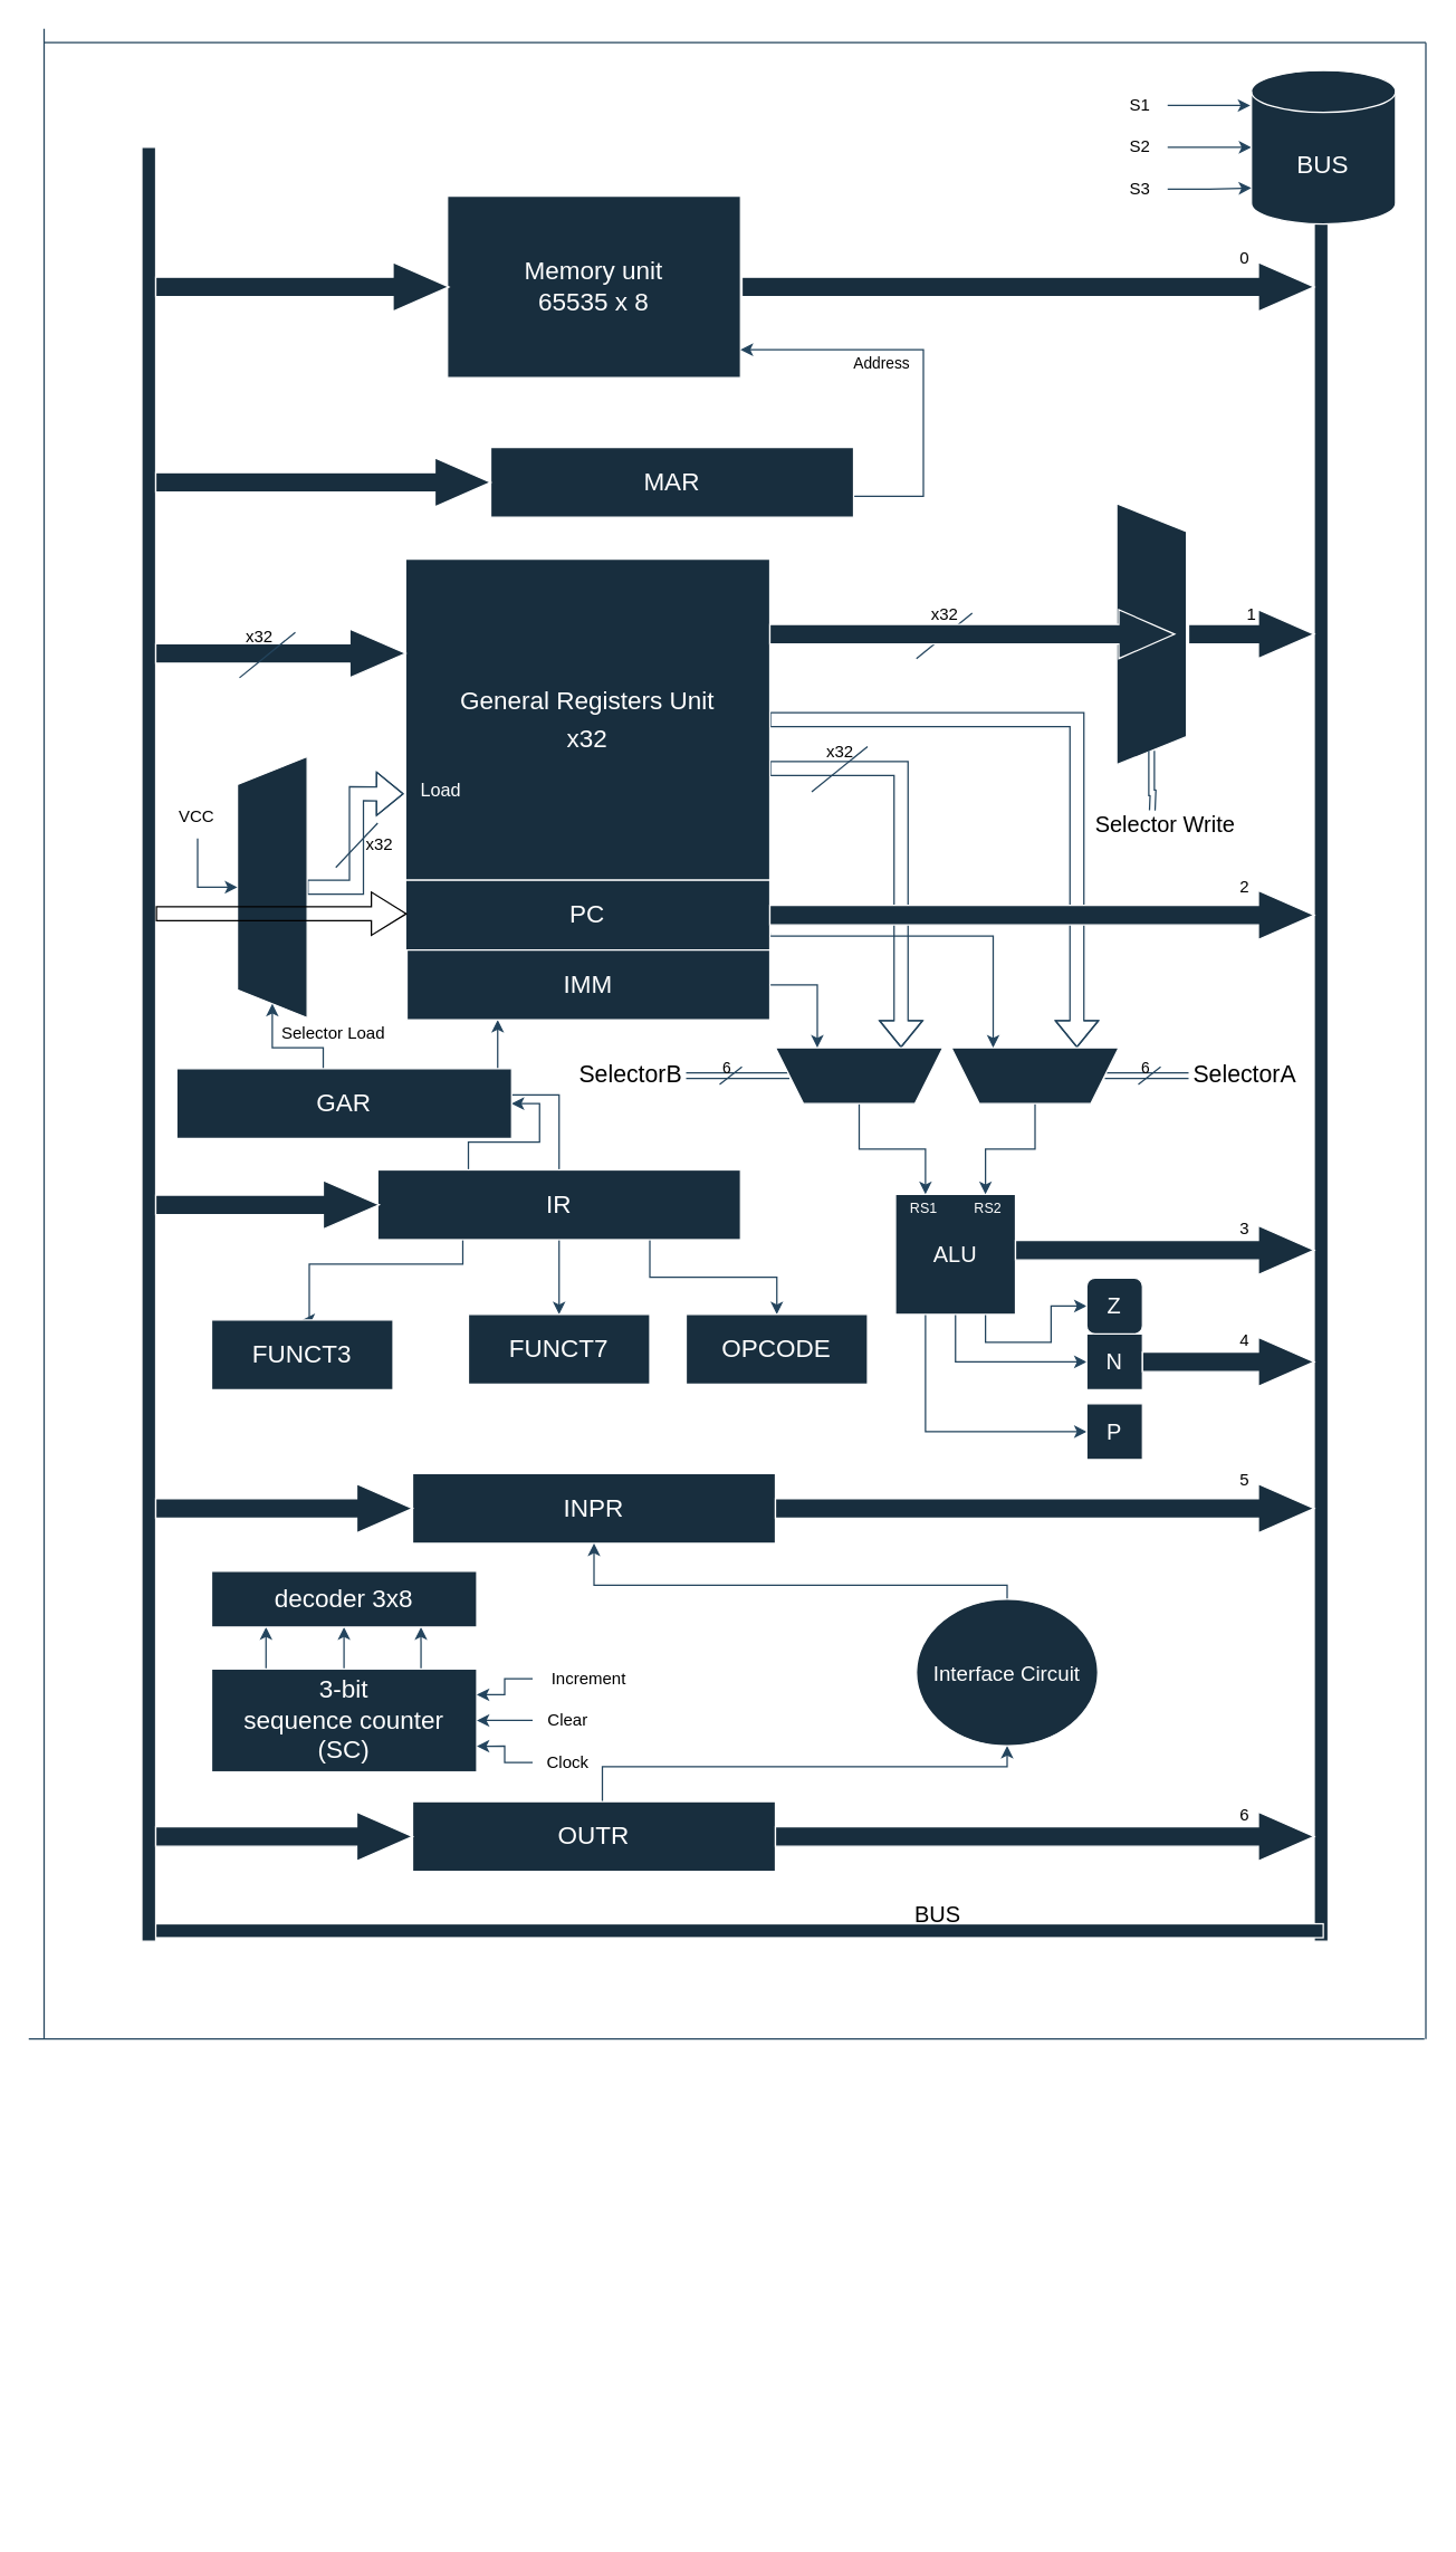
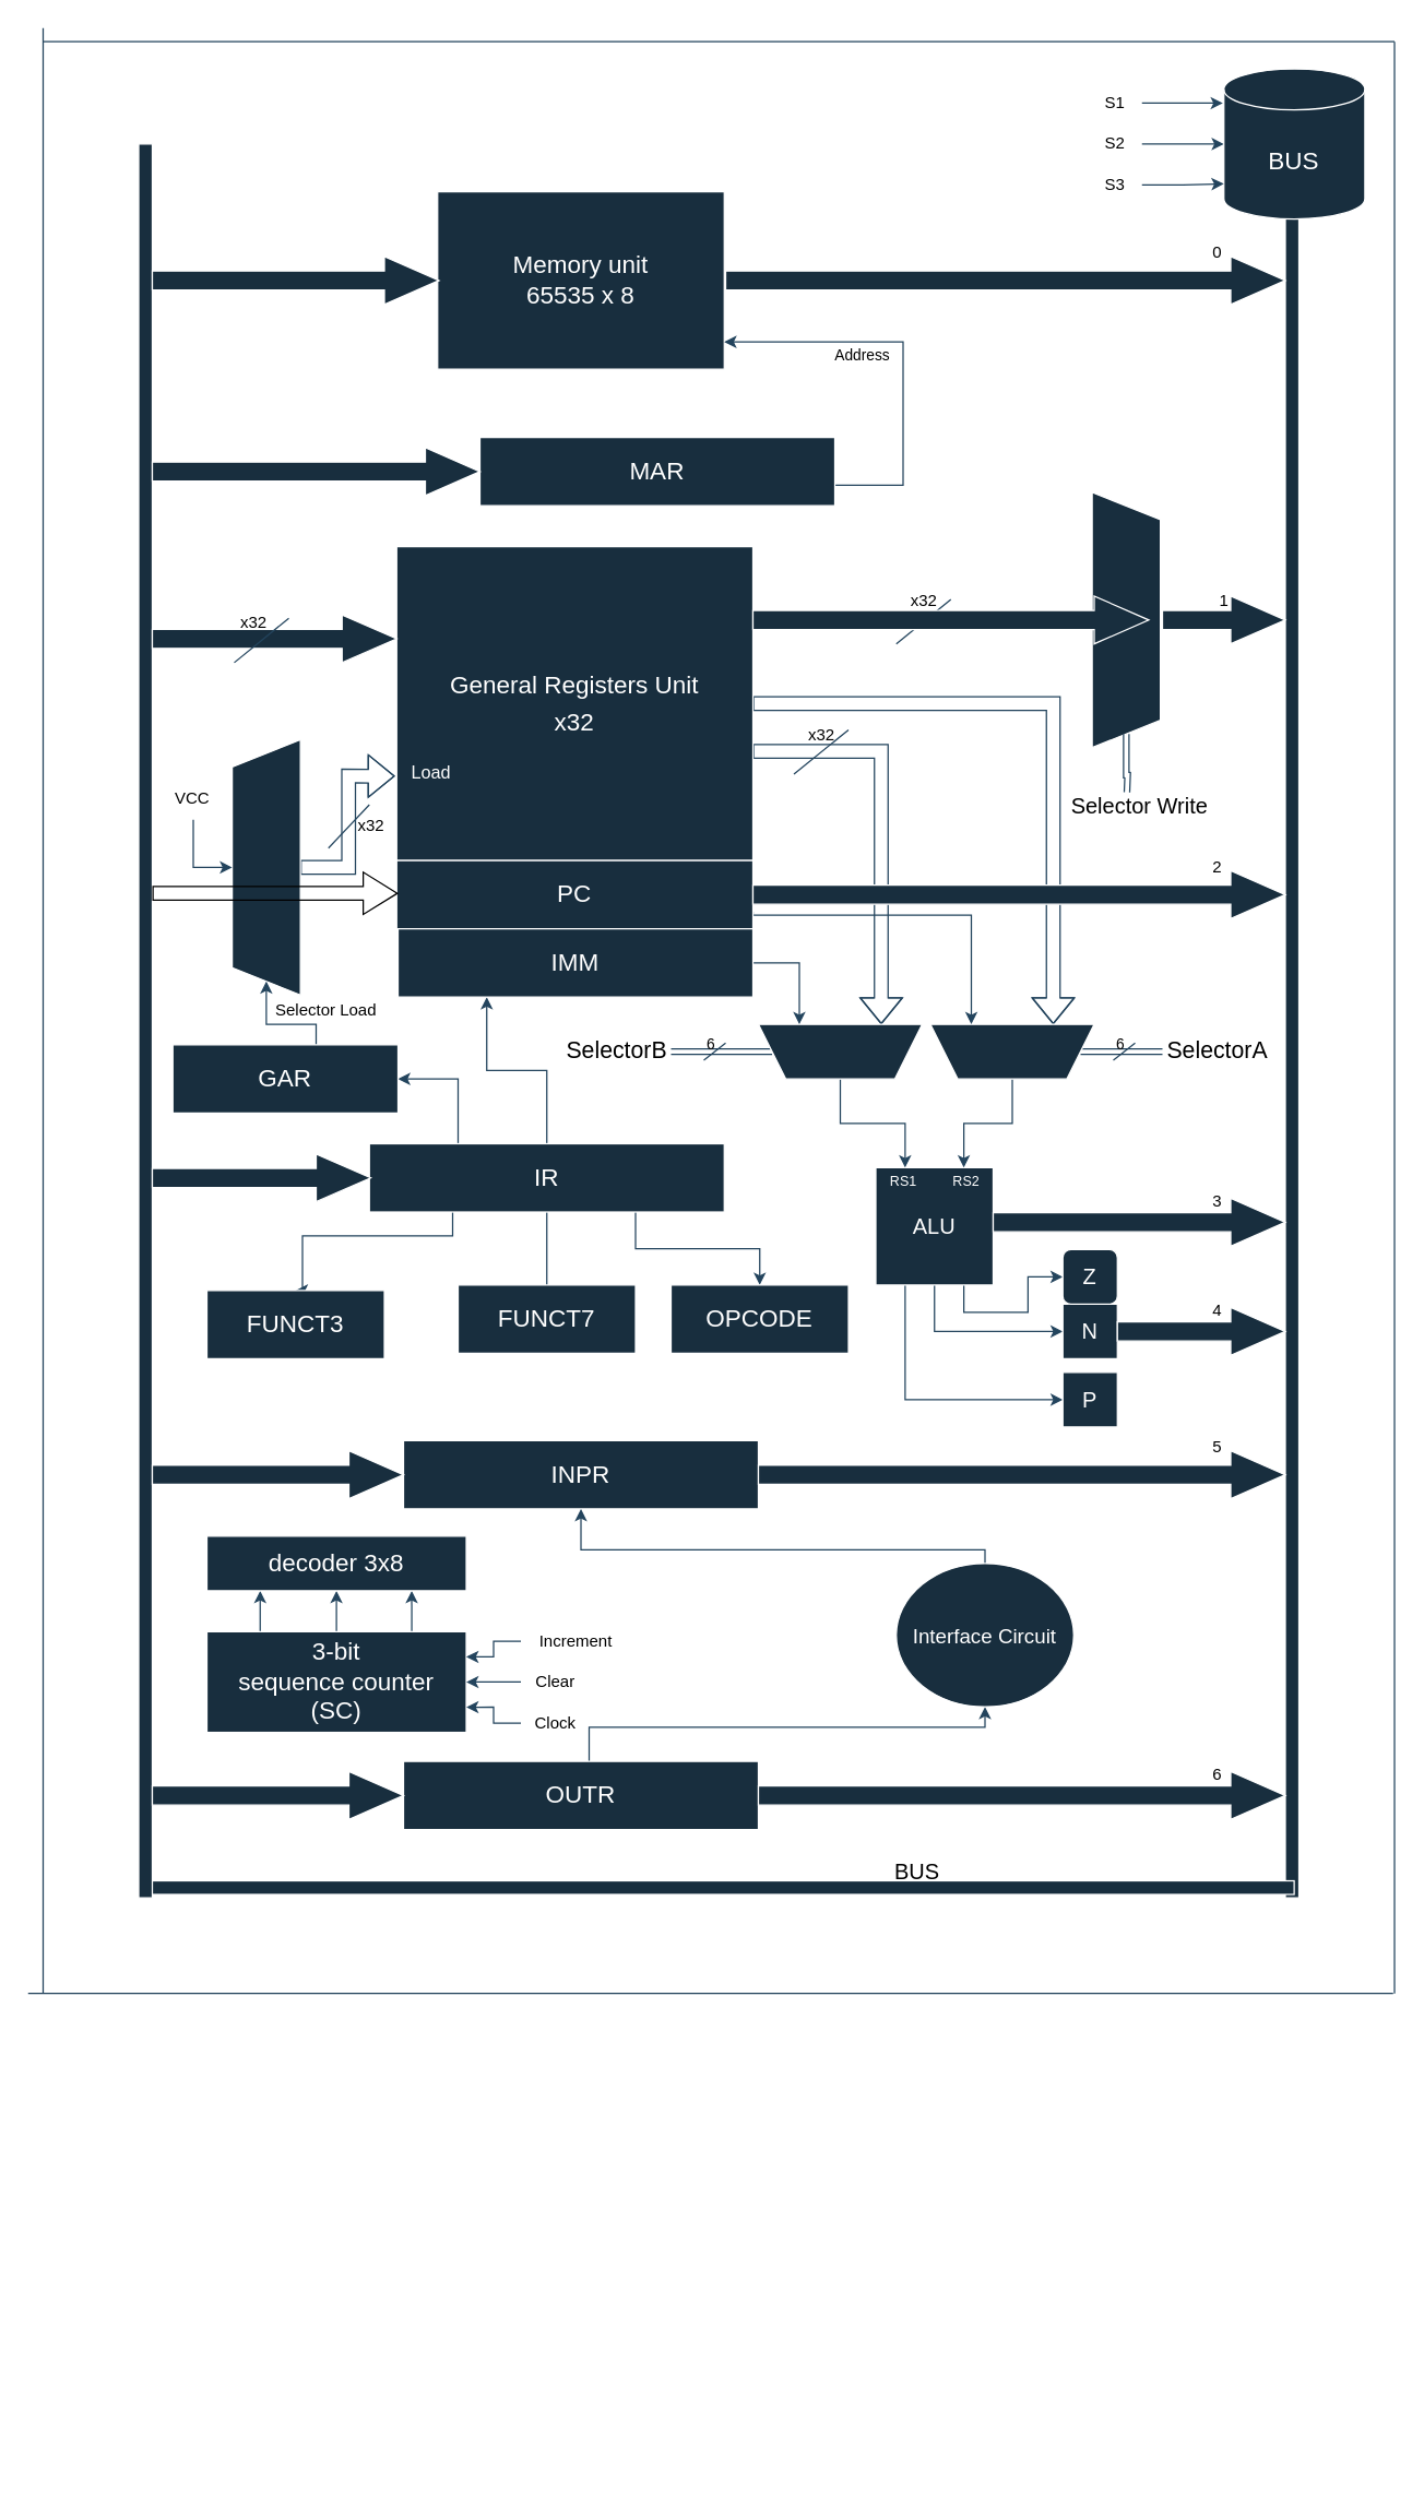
- <mxCell id="100" value="&lt;span style=&quot;font-size: 18px;&quot;&gt;GAR&lt;/span&gt;" style="rounded=0;whiteSpace=wrap;html=1;labelBackgroundColor=none;labelBorderColor=none;textShadow=0;fillColor=#182E3E;strokeColor=#FFFFFF;fontColor=light-dark(#FFFFFF,#121212);" parent="1" vertex="1"><mxGeometry x="126" y="765" width="240" height="50" as="geometry" /></mxCell>
+ <mxCell id="100" value="&lt;span style=&quot;font-size: 18px;&quot;&gt;GAR&lt;/span&gt;" style="rounded=0;whiteSpace=wrap;html=1;labelBackgroundColor=none;labelBorderColor=none;textShadow=0;fillColor=#182E3E;strokeColor=#FFFFFF;fontColor=light-dark(#FFFFFF,#121212);" parent="1" vertex="1"><mxGeometry x="126" y="765" width="165" height="50" as="geometry" /></mxCell>
- <mxCell id="6" style="edgeStyle=orthogonalEdgeStyle;rounded=0;orthogonalLoop=1;jettySize=auto;html=1;entryX=0.5;entryY=0;entryDx=0;entryDy=0;labelBorderColor=none;textShadow=0;labelBackgroundColor=none;fontColor=light-dark(#000000, #121212);strokeColor=#23445D;" parent="1" source="11" target="49" edge="1"><mxGeometry relative="1" as="geometry" /></mxCell>
+ <mxCell id="6" style="edgeStyle=orthogonalEdgeStyle;rounded=0;orthogonalLoop=1;jettySize=auto;html=1;entryX=0.5;entryY=0;entryDx=0;entryDy=0;labelBorderColor=none;textShadow=0;labelBackgroundColor=none;fontColor=light-dark(#000000, #121212);strokeColor=#23445D;endArrow=none;" parent="1" source="11" target="49" edge="1"><mxGeometry relative="1" as="geometry" /></mxCell>
